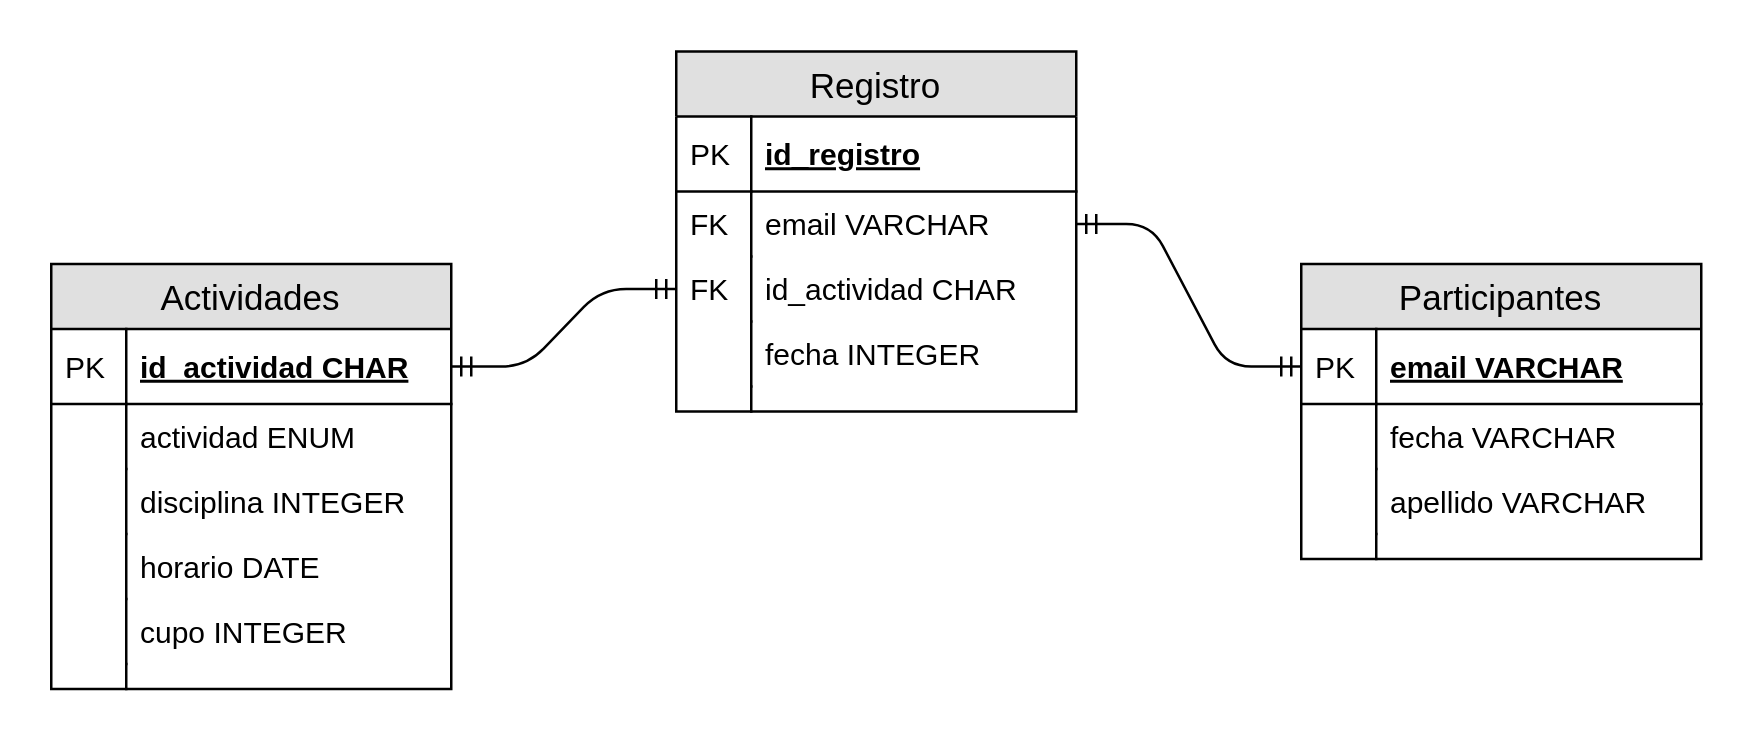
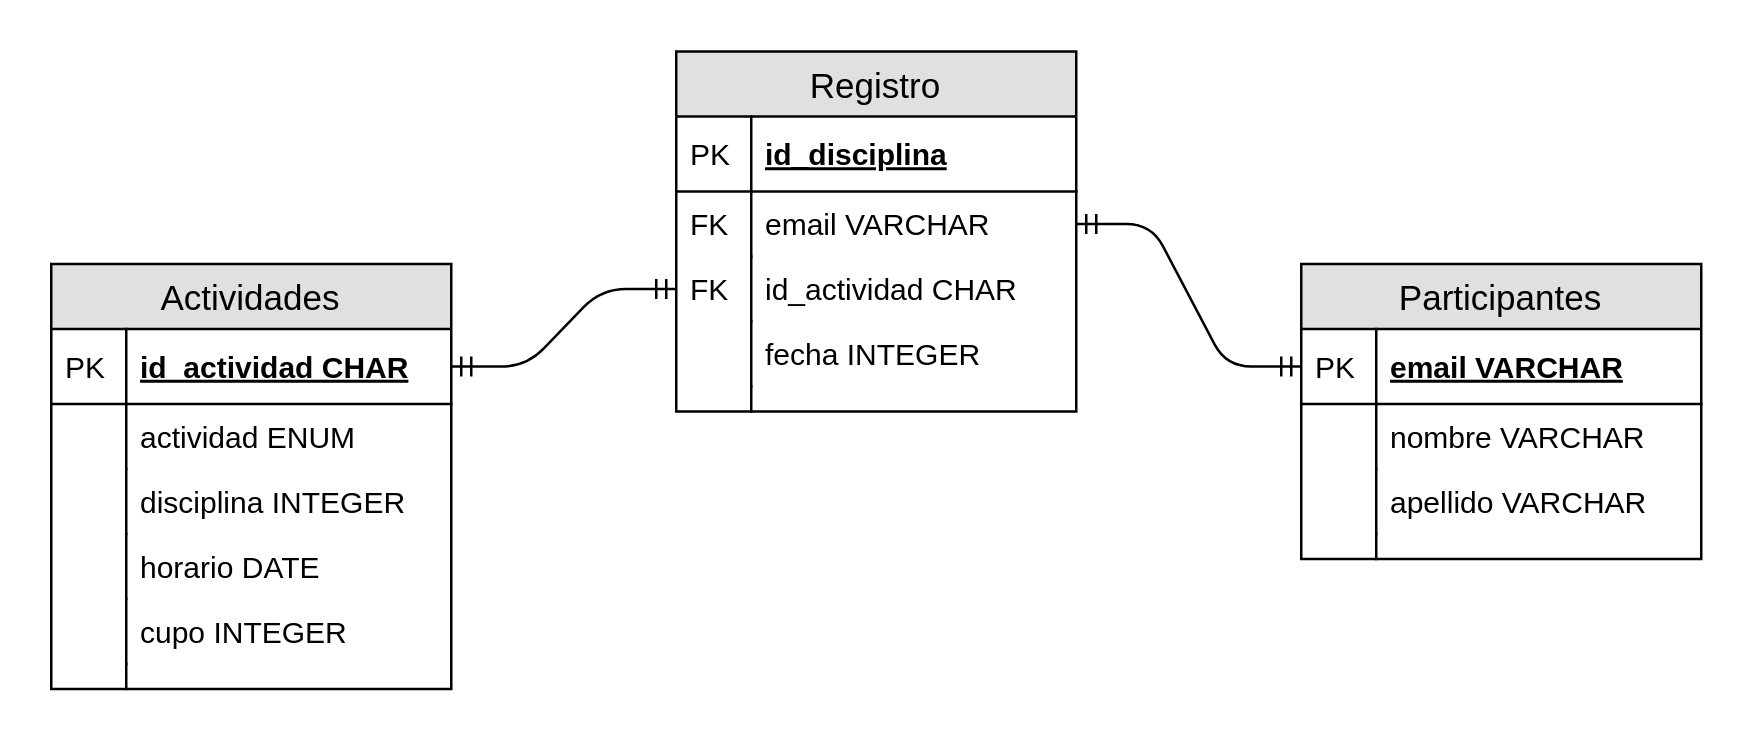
- <mxCell id="25" value="id_registro" style="shape=partialRectangle;top=0;left=0;right=0;bottom=1;align=left;verticalAlign=middle;fillColor=none;spacingLeft=34;spacingRight=4;overflow=hidden;rotatable=0;points=[[0,0.5],[1,0.5]];portConstraint=eastwest;dropTarget=0;fontStyle=5;fontSize=12;" vertex="1" parent="24"><mxGeometry y="26" width="160" height="30" as="geometry" /></mxCell>
+ <mxCell id="25" value="id_disciplina" style="shape=partialRectangle;top=0;left=0;right=0;bottom=1;align=left;verticalAlign=middle;fillColor=none;spacingLeft=34;spacingRight=4;overflow=hidden;rotatable=0;points=[[0,0.5],[1,0.5]];portConstraint=eastwest;dropTarget=0;fontStyle=5;fontSize=12;" vertex="1" parent="24"><mxGeometry y="26" width="160" height="30" as="geometry" /></mxCell>
- <mxCell id="18" value="fecha VARCHAR" style="shape=partialRectangle;top=0;left=0;right=0;bottom=0;align=left;verticalAlign=top;fillColor=none;spacingLeft=34;spacingRight=4;overflow=hidden;rotatable=0;points=[[0,0.5],[1,0.5]];portConstraint=eastwest;dropTarget=0;fontSize=12;" vertex="1" parent="15"><mxGeometry y="56" width="160" height="26" as="geometry" /></mxCell>
+ <mxCell id="18" value="nombre VARCHAR" style="shape=partialRectangle;top=0;left=0;right=0;bottom=0;align=left;verticalAlign=top;fillColor=none;spacingLeft=34;spacingRight=4;overflow=hidden;rotatable=0;points=[[0,0.5],[1,0.5]];portConstraint=eastwest;dropTarget=0;fontSize=12;" vertex="1" parent="15"><mxGeometry y="56" width="160" height="26" as="geometry" /></mxCell>
